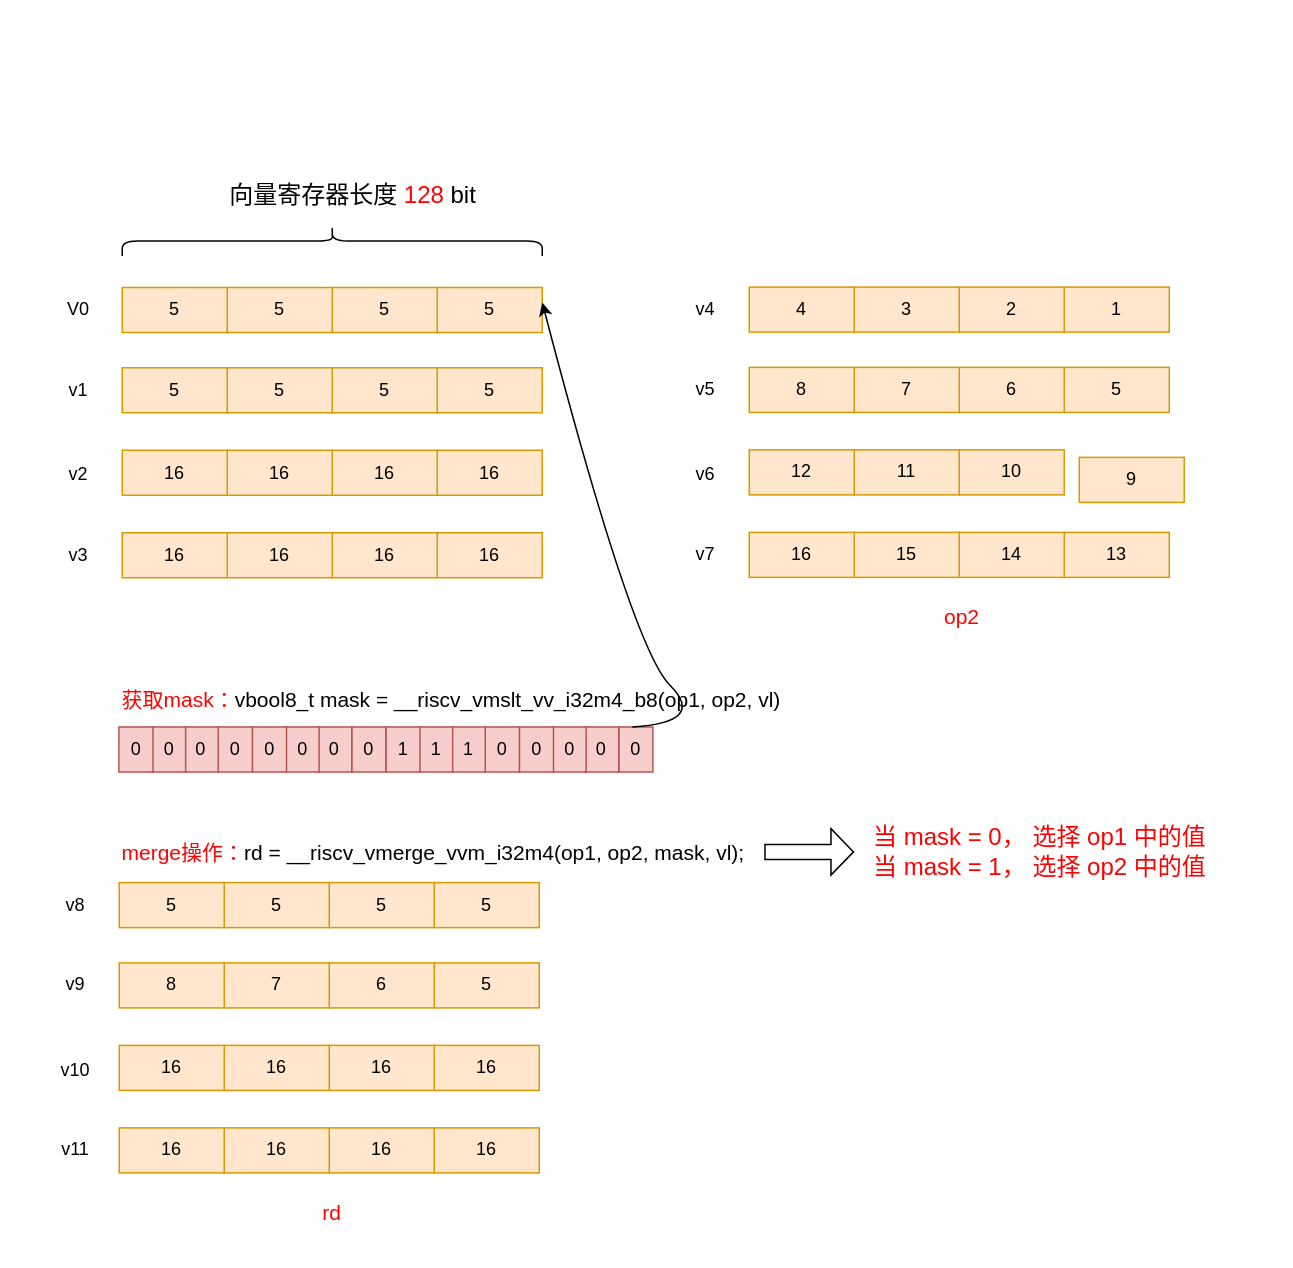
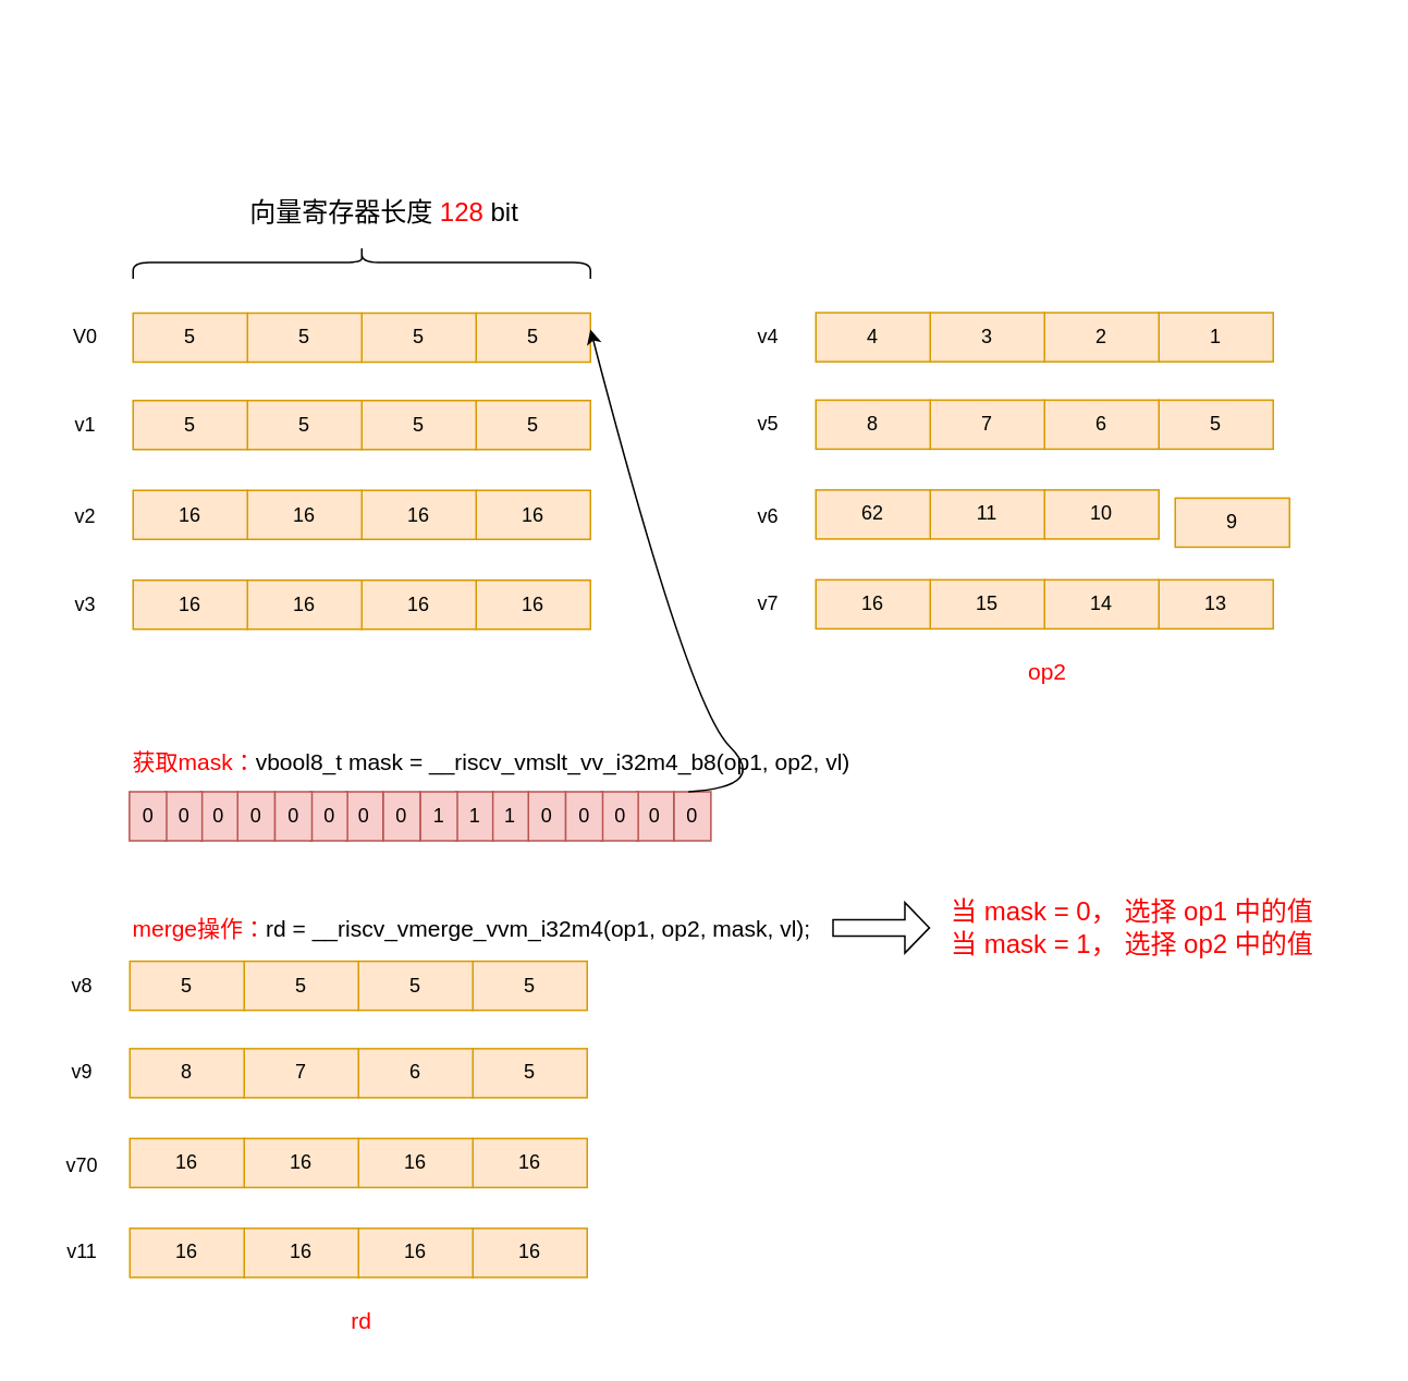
- <mxCell id="35" value="12" style="rounded=0;whiteSpace=wrap;html=1;fillColor=#ffe6cc;strokeColor=#d79b00;" vertex="1" parent="1"><mxGeometry x="499" y="299.25" width="70" height="30" as="geometry" /></mxCell>
+ <mxCell id="35" value="62" style="rounded=0;whiteSpace=wrap;html=1;fillColor=#ffe6cc;strokeColor=#d79b00;" vertex="1" parent="1"><mxGeometry x="499" y="299.25" width="70" height="30" as="geometry" /></mxCell>
- <mxCell id="80" value="v10" style="text;strokeColor=none;align=center;fillColor=none;html=1;verticalAlign=middle;whiteSpace=wrap;rounded=0;" vertex="1" parent="1"><mxGeometry x="20" y="697.75" width="60" height="30" as="geometry" /></mxCell>
+ <mxCell id="80" value="v70" style="text;strokeColor=none;align=center;fillColor=none;html=1;verticalAlign=middle;whiteSpace=wrap;rounded=0;" vertex="1" parent="1"><mxGeometry x="20" y="697.75" width="60" height="30" as="geometry" /></mxCell>
